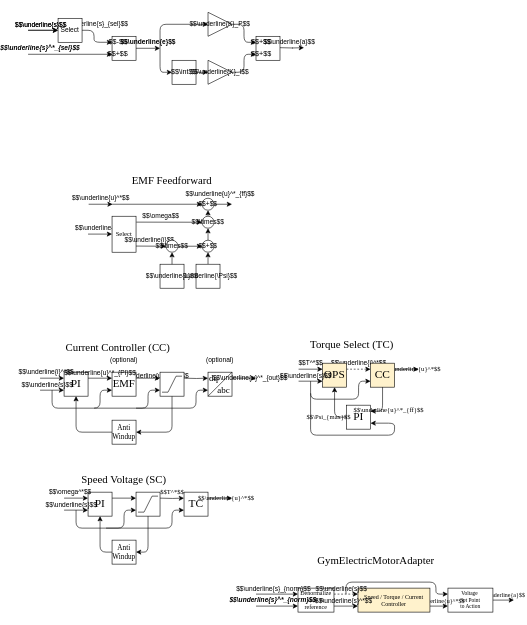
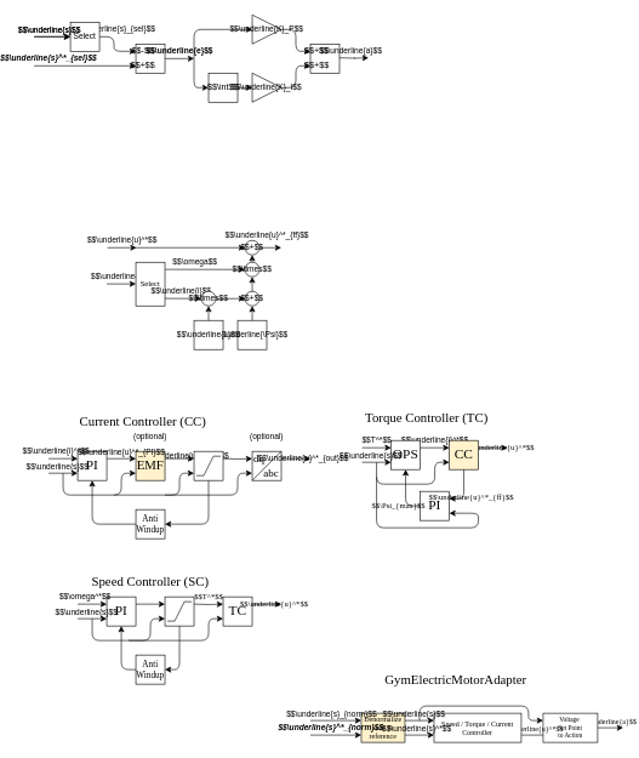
- <mxCell id="102" value="EMF Feedforward" style="text;html=1;strokeColor=none;fillColor=none;align=center;verticalAlign=middle;whiteSpace=wrap;rounded=0;labelBackgroundColor=none;fontFamily=Times New Roman;fontSize=18;" parent="1" vertex="1"><mxGeometry x="160" y="290" width="200" height="20" as="geometry" /></mxCell>
- <mxCell id="99" value="Torque Select (TC) " style="text;html=1;strokeColor=none;fillColor=none;align=center;verticalAlign=middle;whiteSpace=wrap;rounded=0;labelBackgroundColor=none;fontFamily=Times New Roman;fontSize=18;" parent="1" vertex="1"><mxGeometry x="460" y="565" width="200" height="20" as="geometry" /></mxCell>
+ <mxCell id="99" value="Torque Controller (TC) " style="text;html=1;strokeColor=none;fillColor=none;align=center;verticalAlign=middle;whiteSpace=wrap;rounded=0;labelBackgroundColor=none;fontFamily=Times New Roman;fontSize=18;" parent="1" vertex="1"><mxGeometry x="460" y="565" width="200" height="20" as="geometry" /></mxCell>
- <mxCell id="60" value="$$\underline{i}^*$$" style="edgeStyle=orthogonalEdgeStyle;rounded=0;orthogonalLoop=1;jettySize=auto;html=1;exitX=1;exitY=0.25;exitDx=0;exitDy=0;entryX=0;entryY=0.25;entryDx=0;entryDy=0;labelBackgroundColor=none;dashed=1;" parent="1" source="61" target="66" edge="1"><mxGeometry y="10" relative="1" as="geometry"><mxPoint as="offset" /></mxGeometry></mxCell>
+ <mxCell id="60" value="$$\underline{i}^*$$" style="edgeStyle=orthogonalEdgeStyle;rounded=0;orthogonalLoop=1;jettySize=auto;html=1;exitX=1;exitY=0.25;exitDx=0;exitDy=0;entryX=0;entryY=0.25;entryDx=0;entryDy=0;labelBackgroundColor=none;" parent="1" source="61" target="66" edge="1"><mxGeometry y="10" relative="1" as="geometry"><mxPoint as="offset" /></mxGeometry></mxCell>
- <mxCell id="61" value="&lt;font face=&quot;Times New Roman&quot;&gt;OPS&lt;/font&gt;" style="rounded=0;whiteSpace=wrap;html=1;labelBackgroundColor=none;fontSize=19;fillColor=#fff2cc;" parent="1" vertex="1"><mxGeometry x="511" y="605" width="40" height="40" as="geometry" /></mxCell>
+ <mxCell id="61" value="&lt;font face=&quot;Times New Roman&quot;&gt;OPS&lt;/font&gt;" style="rounded=0;whiteSpace=wrap;html=1;labelBackgroundColor=none;fontSize=19;" parent="1" vertex="1"><mxGeometry x="511" y="605" width="40" height="40" as="geometry" /></mxCell>
- <mxCell id="47" value="&lt;div&gt;&lt;font style=&quot;font-size: 18px&quot; face=&quot;Times New Roman&quot;&gt;EMF&lt;/font&gt;&lt;/div&gt;" style="rounded=0;whiteSpace=wrap;html=1;labelBackgroundColor=none;fontSize=19;" parent="1" vertex="1"><mxGeometry x="160" y="620" width="40" height="40" as="geometry" /></mxCell>
+ <mxCell id="47" value="&lt;div&gt;&lt;font style=&quot;font-size: 18px&quot; face=&quot;Times New Roman&quot;&gt;EMF&lt;/font&gt;&lt;/div&gt;" style="rounded=0;whiteSpace=wrap;html=1;labelBackgroundColor=none;fontSize=19;fillColor=#fff2cc;" parent="1" vertex="1"><mxGeometry x="160" y="620" width="40" height="40" as="geometry" /></mxCell>
- <mxCell id="100" value="Speed Voltage (SC) " style="text;html=1;strokeColor=none;fillColor=none;align=center;verticalAlign=middle;whiteSpace=wrap;rounded=0;labelBackgroundColor=none;fontFamily=Times New Roman;fontSize=18;" parent="1" vertex="1"><mxGeometry x="80" y="790" width="200" height="20" as="geometry" /></mxCell>
+ <mxCell id="100" value="Speed Controller (SC) " style="text;html=1;strokeColor=none;fillColor=none;align=center;verticalAlign=middle;whiteSpace=wrap;rounded=0;labelBackgroundColor=none;fontFamily=Times New Roman;fontSize=18;" parent="1" vertex="1"><mxGeometry x="80" y="790" width="200" height="20" as="geometry" /></mxCell>
- <mxCell id="93" value="" style="endArrow=classic;html=1;labelBackgroundColor=none;fontSize=11;entryX=0;entryY=0.25;entryDx=0;entryDy=0;exitX=1;exitY=0.25;exitDx=0;exitDy=0;dashed=1;" parent="1" source="81" target="92" edge="1"><mxGeometry width="50" height="50" relative="1" as="geometry"><mxPoint x="530" y="984.66" as="sourcePoint" /><mxPoint x="570" y="984.66" as="targetPoint" /></mxGeometry></mxCell>
+ <mxCell id="93" value="" style="endArrow=classic;html=1;labelBackgroundColor=none;fontSize=11;entryX=0;entryY=0.25;entryDx=0;entryDy=0;exitX=1;exitY=0.25;exitDx=0;exitDy=0;" parent="1" source="81" target="92" edge="1"><mxGeometry width="50" height="50" relative="1" as="geometry"><mxPoint x="530" y="984.66" as="sourcePoint" /><mxPoint x="570" y="984.66" as="targetPoint" /></mxGeometry></mxCell>
- <mxCell id="81" value="&lt;div style=&quot;font-size: 10px;&quot;&gt;Denormalize&lt;/div&gt;&lt;div style=&quot;font-size: 10px;&quot;&gt;state &amp;amp;&lt;/div&gt;&lt;div style=&quot;font-size: 10px;&quot;&gt; reference&lt;br style=&quot;font-size: 10px;&quot;&gt;&lt;/div&gt;" style="rounded=0;whiteSpace=wrap;html=1;labelBackgroundColor=none;fontFamily=Times New Roman;fontSize=10;align=center;verticalAlign=middle;" parent="1" vertex="1"><mxGeometry x="470" y="980" width="60" height="40" as="geometry" /></mxCell>
+ <mxCell id="81" value="&lt;div style=&quot;font-size: 10px;&quot;&gt;Denormalize&lt;/div&gt;&lt;div style=&quot;font-size: 10px;&quot;&gt;state &amp;amp;&lt;/div&gt;&lt;div style=&quot;font-size: 10px;&quot;&gt; reference&lt;br style=&quot;font-size: 10px;&quot;&gt;&lt;/div&gt;" style="rounded=0;whiteSpace=wrap;html=1;labelBackgroundColor=none;fontFamily=Times New Roman;fontSize=10;align=center;verticalAlign=middle;fillColor=#fff2cc;" parent="1" vertex="1"><mxGeometry x="470" y="980" width="60" height="40" as="geometry" /></mxCell>
- <mxCell id="92" value="&lt;div&gt;Speed / Torque / Current Controller&lt;/div&gt;" style="rounded=0;whiteSpace=wrap;html=1;labelBackgroundColor=none;fontFamily=Times New Roman;fontSize=10;align=center;verticalAlign=middle;fillColor=#fff2cc;" parent="1" vertex="1"><mxGeometry x="570" y="980" width="120" height="40" as="geometry" /></mxCell>
+ <mxCell id="92" value="&lt;div&gt;Speed / Torque / Current Controller&lt;/div&gt;" style="rounded=0;whiteSpace=wrap;html=1;labelBackgroundColor=none;fontFamily=Times New Roman;fontSize=10;align=center;verticalAlign=middle;" parent="1" vertex="1"><mxGeometry x="570" y="980" width="120" height="40" as="geometry" /></mxCell>
- <mxCell id="90" style="edgeStyle=orthogonalEdgeStyle;rounded=0;orthogonalLoop=1;jettySize=auto;html=1;exitX=1;exitY=0.75;exitDx=0;exitDy=0;entryX=0;entryY=0.75;entryDx=0;entryDy=0;fontFamily=Times New Roman;fontSize=10;" parent="1" source="92" target="84" edge="1"><mxGeometry relative="1" as="geometry" /></mxCell>
+ <mxCell id="90" style="edgeStyle=orthogonalEdgeStyle;rounded=0;orthogonalLoop=1;jettySize=auto;html=1;exitX=1;exitY=0.75;exitDx=0;exitDy=0;entryX=0;entryY=0.75;entryDx=0;entryDy=0;fontFamily=Times New Roman;fontSize=10;endArrow=none;" parent="1" source="92" target="84" edge="1"><mxGeometry relative="1" as="geometry" /></mxCell>
